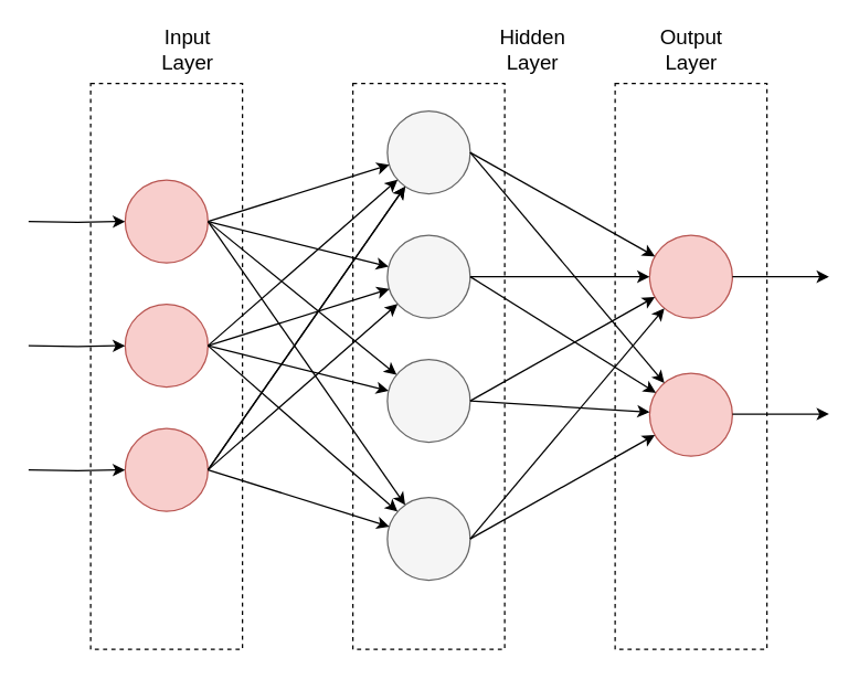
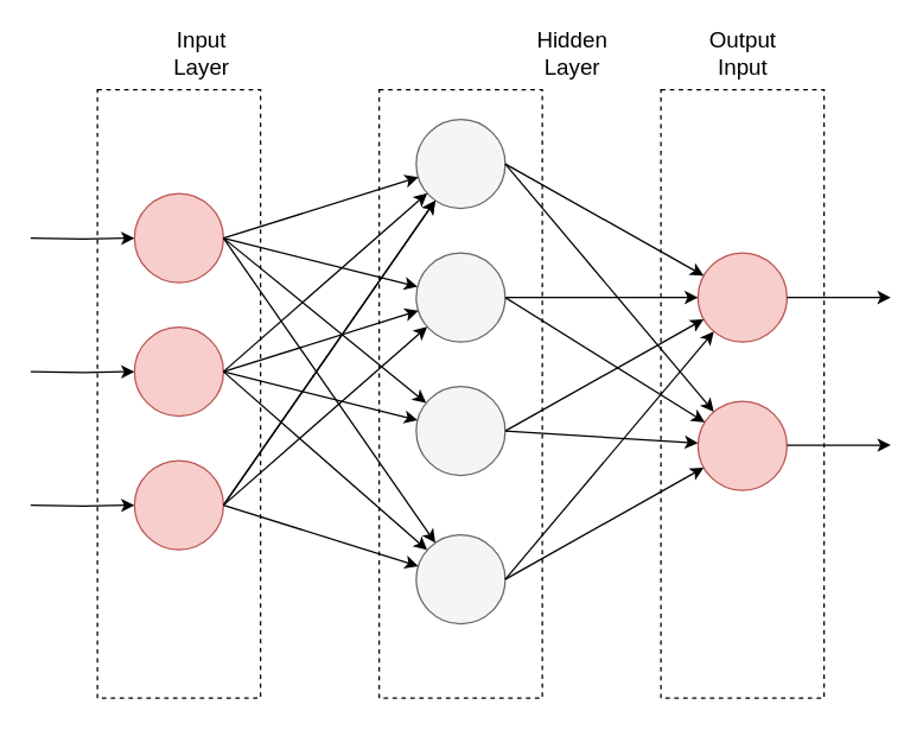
- <mxCell id="42" value="Output Layer" style="text;html=1;align=center;verticalAlign=middle;whiteSpace=wrap;rounded=0;fontSize=15;" vertex="1" parent="1"><mxGeometry x="467.5" y="20" width="65" height="30" as="geometry" /></mxCell>
+ <mxCell id="42" value="Output Input" style="text;html=1;align=center;verticalAlign=middle;whiteSpace=wrap;rounded=0;fontSize=15;" vertex="1" parent="1"><mxGeometry x="467.5" y="20" width="65" height="30" as="geometry" /></mxCell>
